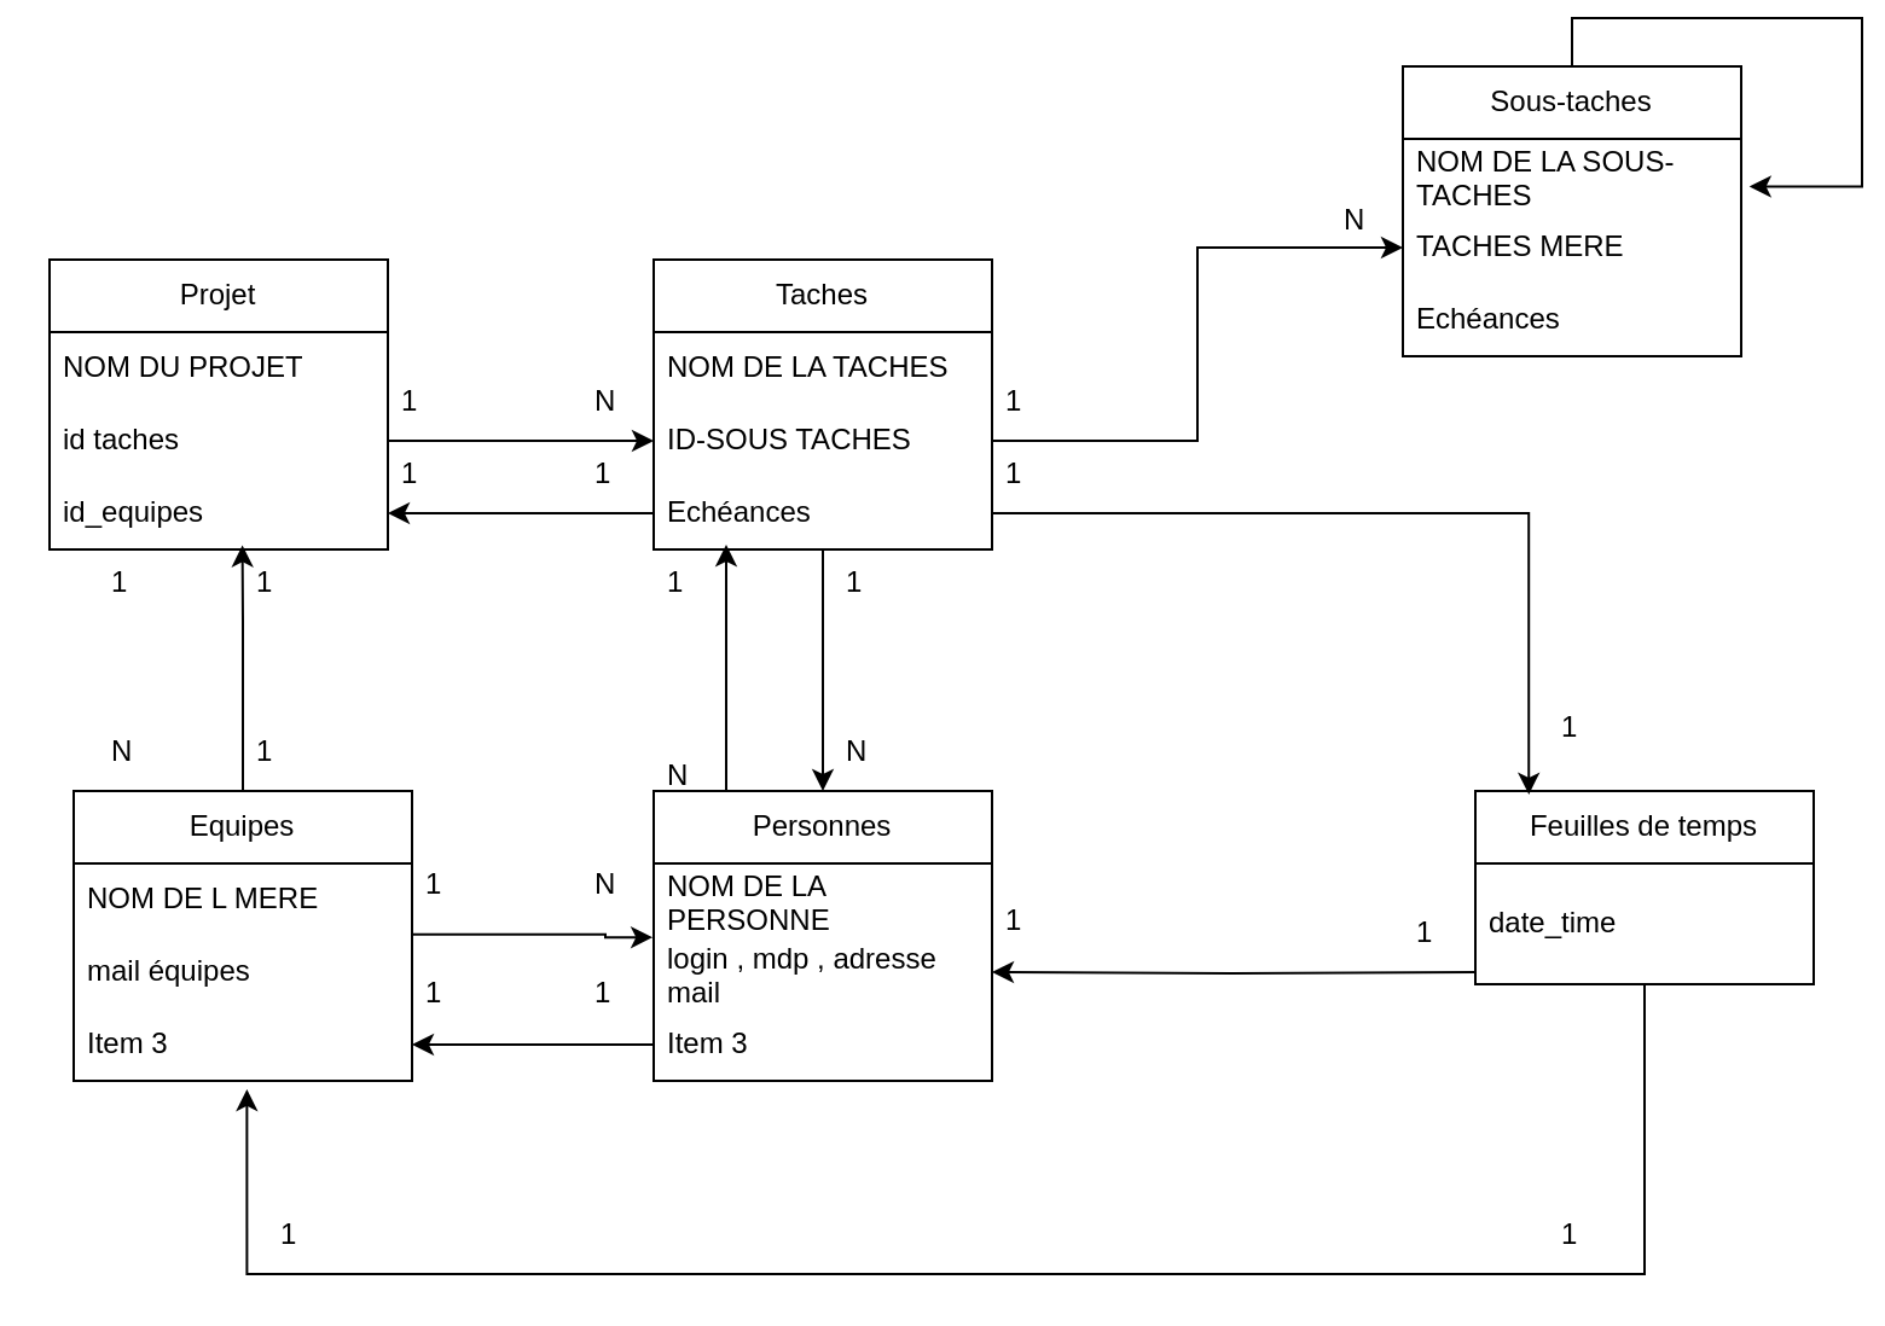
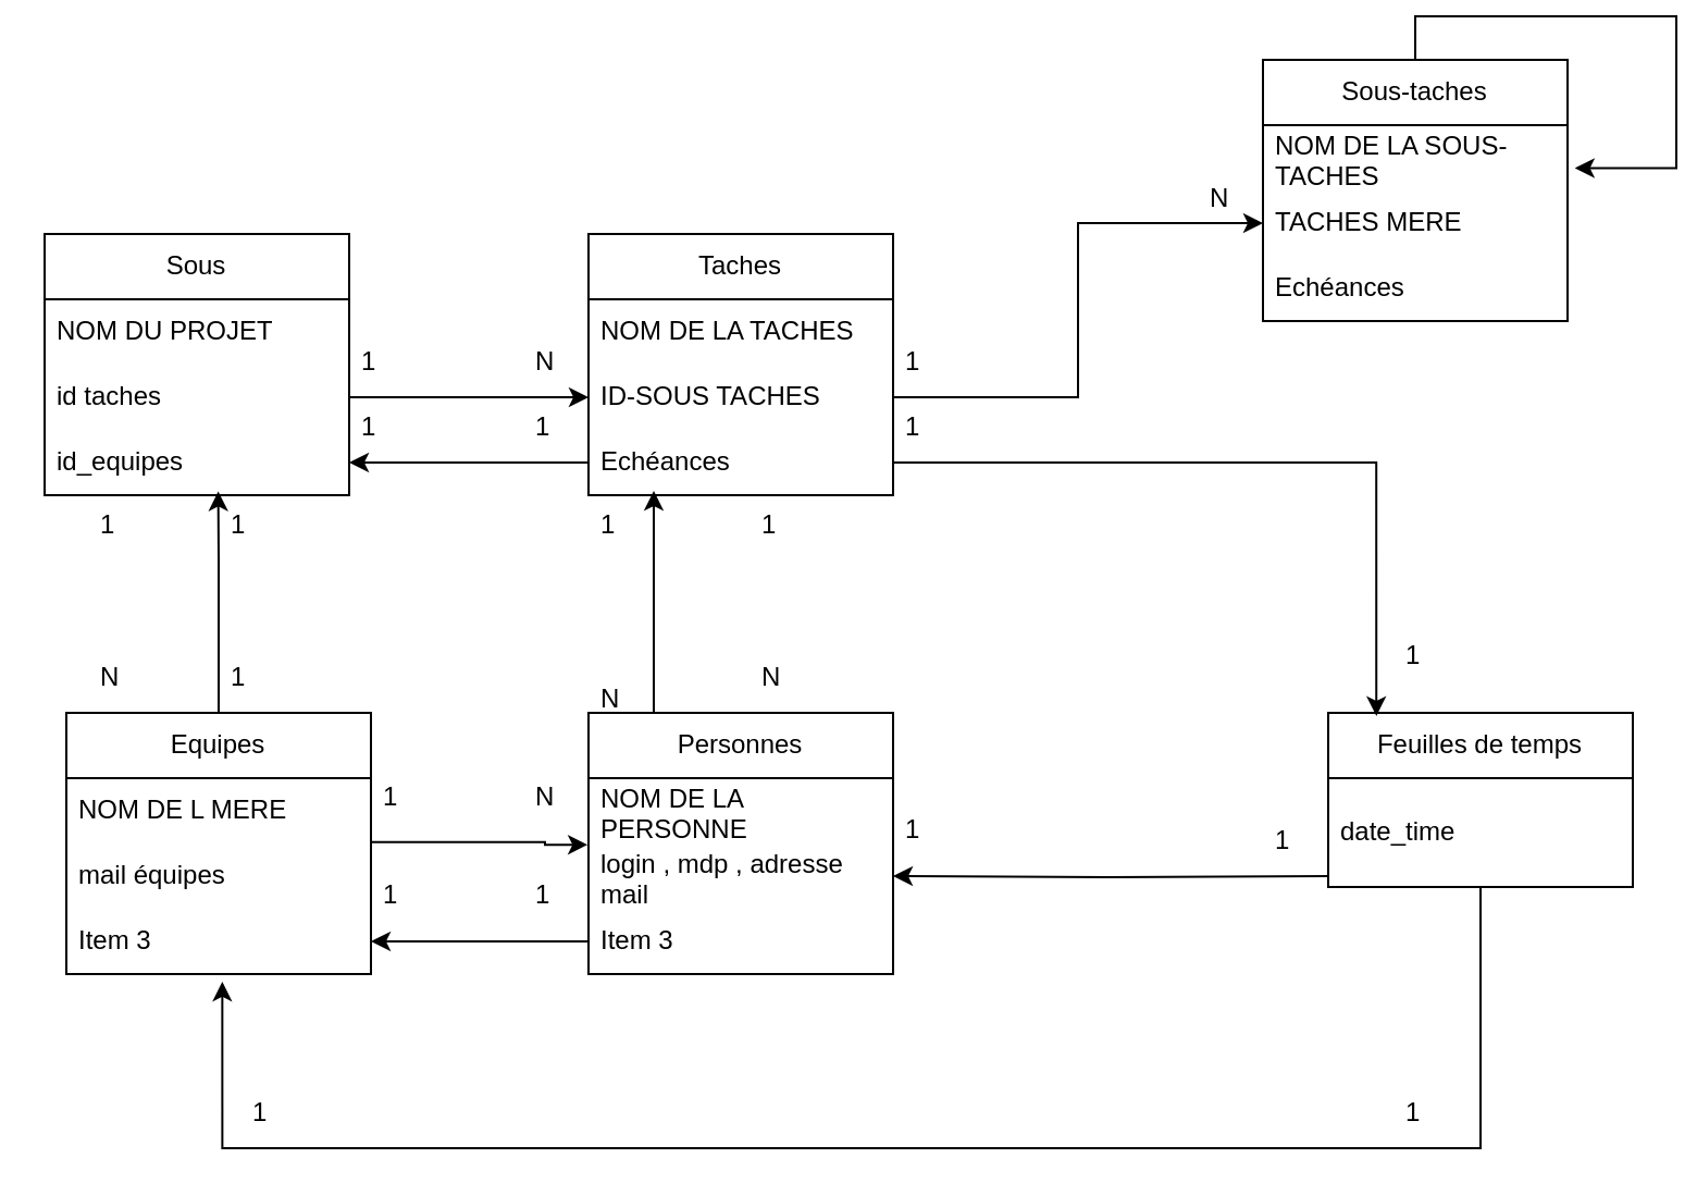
- <mxCell id="7" value="Projet" style="swimlane;fontStyle=0;childLayout=stackLayout;horizontal=1;startSize=30;horizontalStack=0;resizeParent=1;resizeParentMax=0;resizeLast=0;collapsible=1;marginBottom=0;whiteSpace=wrap;html=1;" vertex="1" parent="1"><mxGeometry x="20" y="100" width="140" height="120" as="geometry" /></mxCell>
+ <mxCell id="7" value="Sous" style="swimlane;fontStyle=0;childLayout=stackLayout;horizontal=1;startSize=30;horizontalStack=0;resizeParent=1;resizeParentMax=0;resizeLast=0;collapsible=1;marginBottom=0;whiteSpace=wrap;html=1;" vertex="1" parent="1"><mxGeometry x="20" y="100" width="140" height="120" as="geometry" /></mxCell>
- <mxCell id="2" style="edgeStyle=orthogonalEdgeStyle;rounded=0;orthogonalLoop=1;jettySize=auto;html=1;entryX=0.5;entryY=0;entryDx=0;entryDy=0;" edge="1" parent="1" source="3" target="16"><mxGeometry relative="1" as="geometry" /></mxCell>
